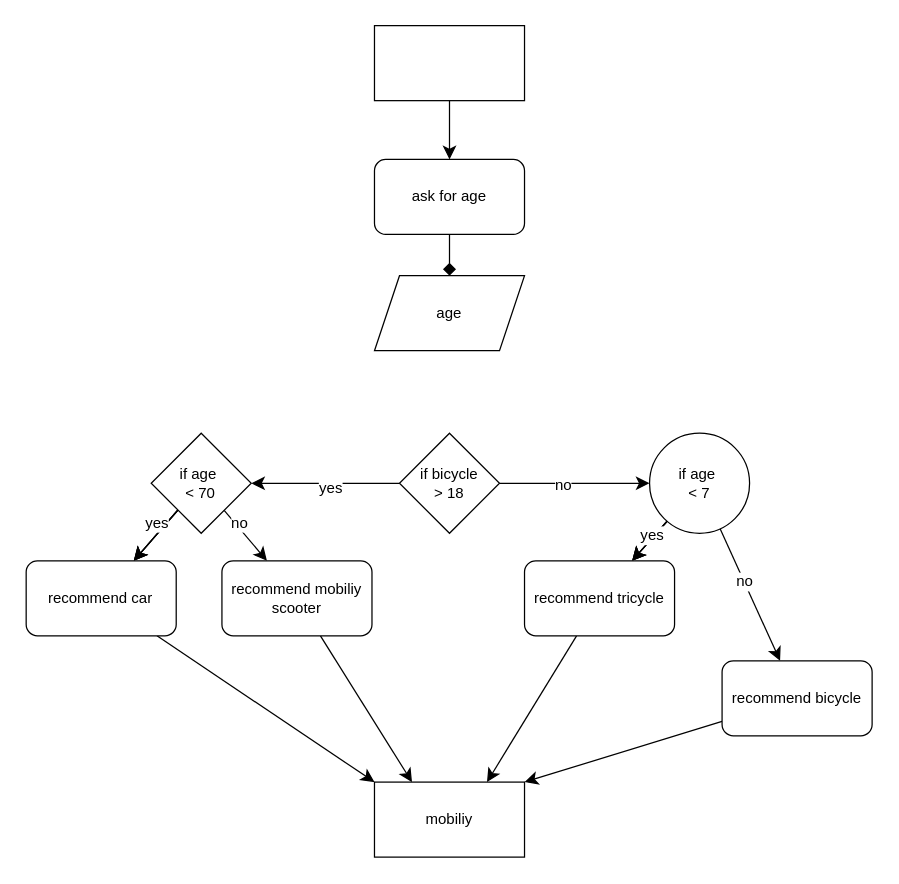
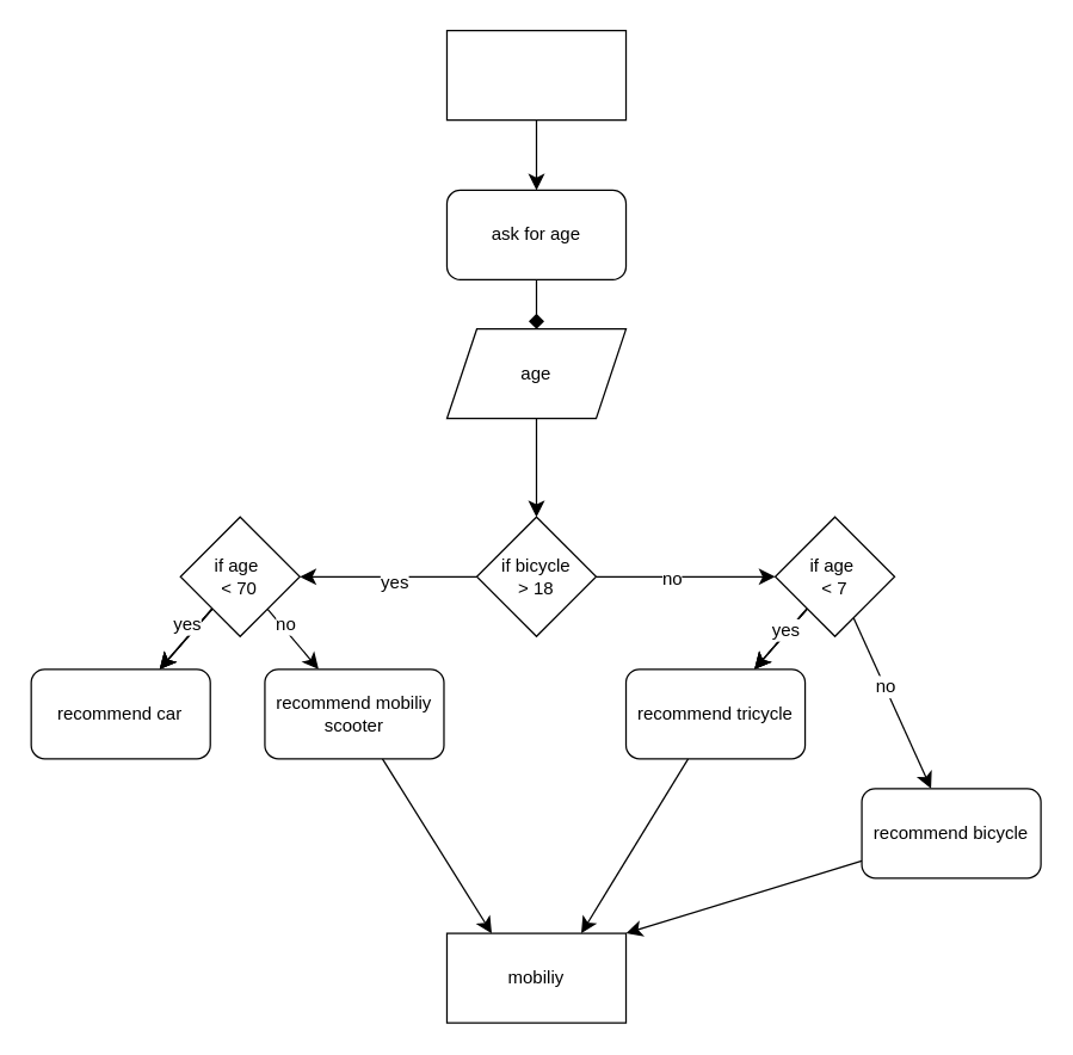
+ <mxCell id="6" value="" style="edgeStyle=none;curved=1;rounded=0;orthogonalLoop=1;jettySize=auto;html=1;fontSize=12;startSize=8;endSize=8;" edge="1" parent="1" source="7" target="10"><mxGeometry relative="1" as="geometry" /></mxCell>
- <mxCell id="17" value="if age&amp;nbsp;&lt;div&gt;&amp;lt; 7&lt;/div&gt;" style="ellipse;whiteSpace=wrap;html=1;" vertex="1" parent="1"><mxGeometry x="519" y="346" width="80" height="80" as="geometry" /></mxCell>
+ <mxCell id="17" value="if age&amp;nbsp;&lt;div&gt;&amp;lt; 7&lt;/div&gt;" style="rhombus;whiteSpace=wrap;html=1;" vertex="1" parent="1"><mxGeometry x="519" y="346" width="80" height="80" as="geometry" /></mxCell>
- <mxCell id="29" value="" style="edgeStyle=none;curved=1;rounded=0;orthogonalLoop=1;jettySize=auto;html=1;fontSize=12;startSize=8;endSize=8;entryX=0;entryY=0;entryDx=0;entryDy=0;" edge="1" parent="1" source="30" target="35"><mxGeometry relative="1" as="geometry"><mxPoint x="80.43" y="628" as="targetPoint" /></mxGeometry></mxCell>
